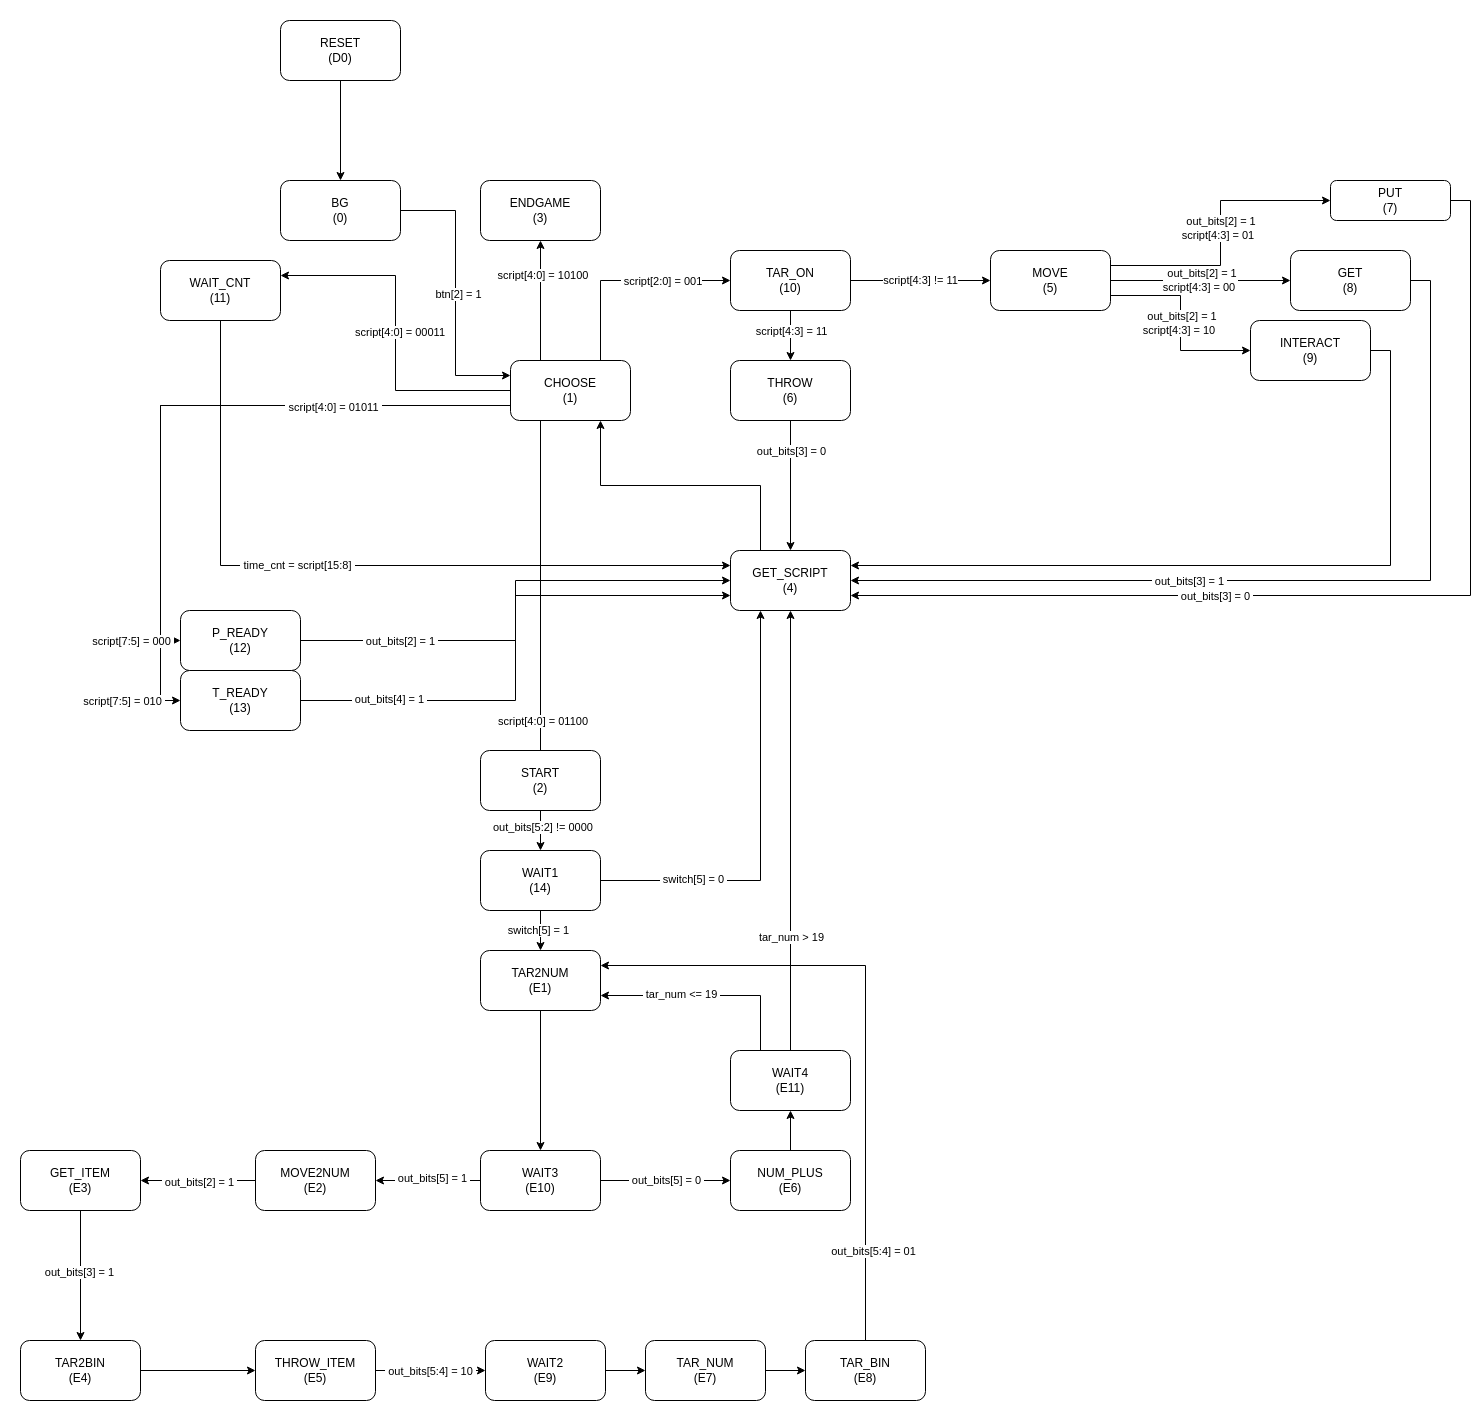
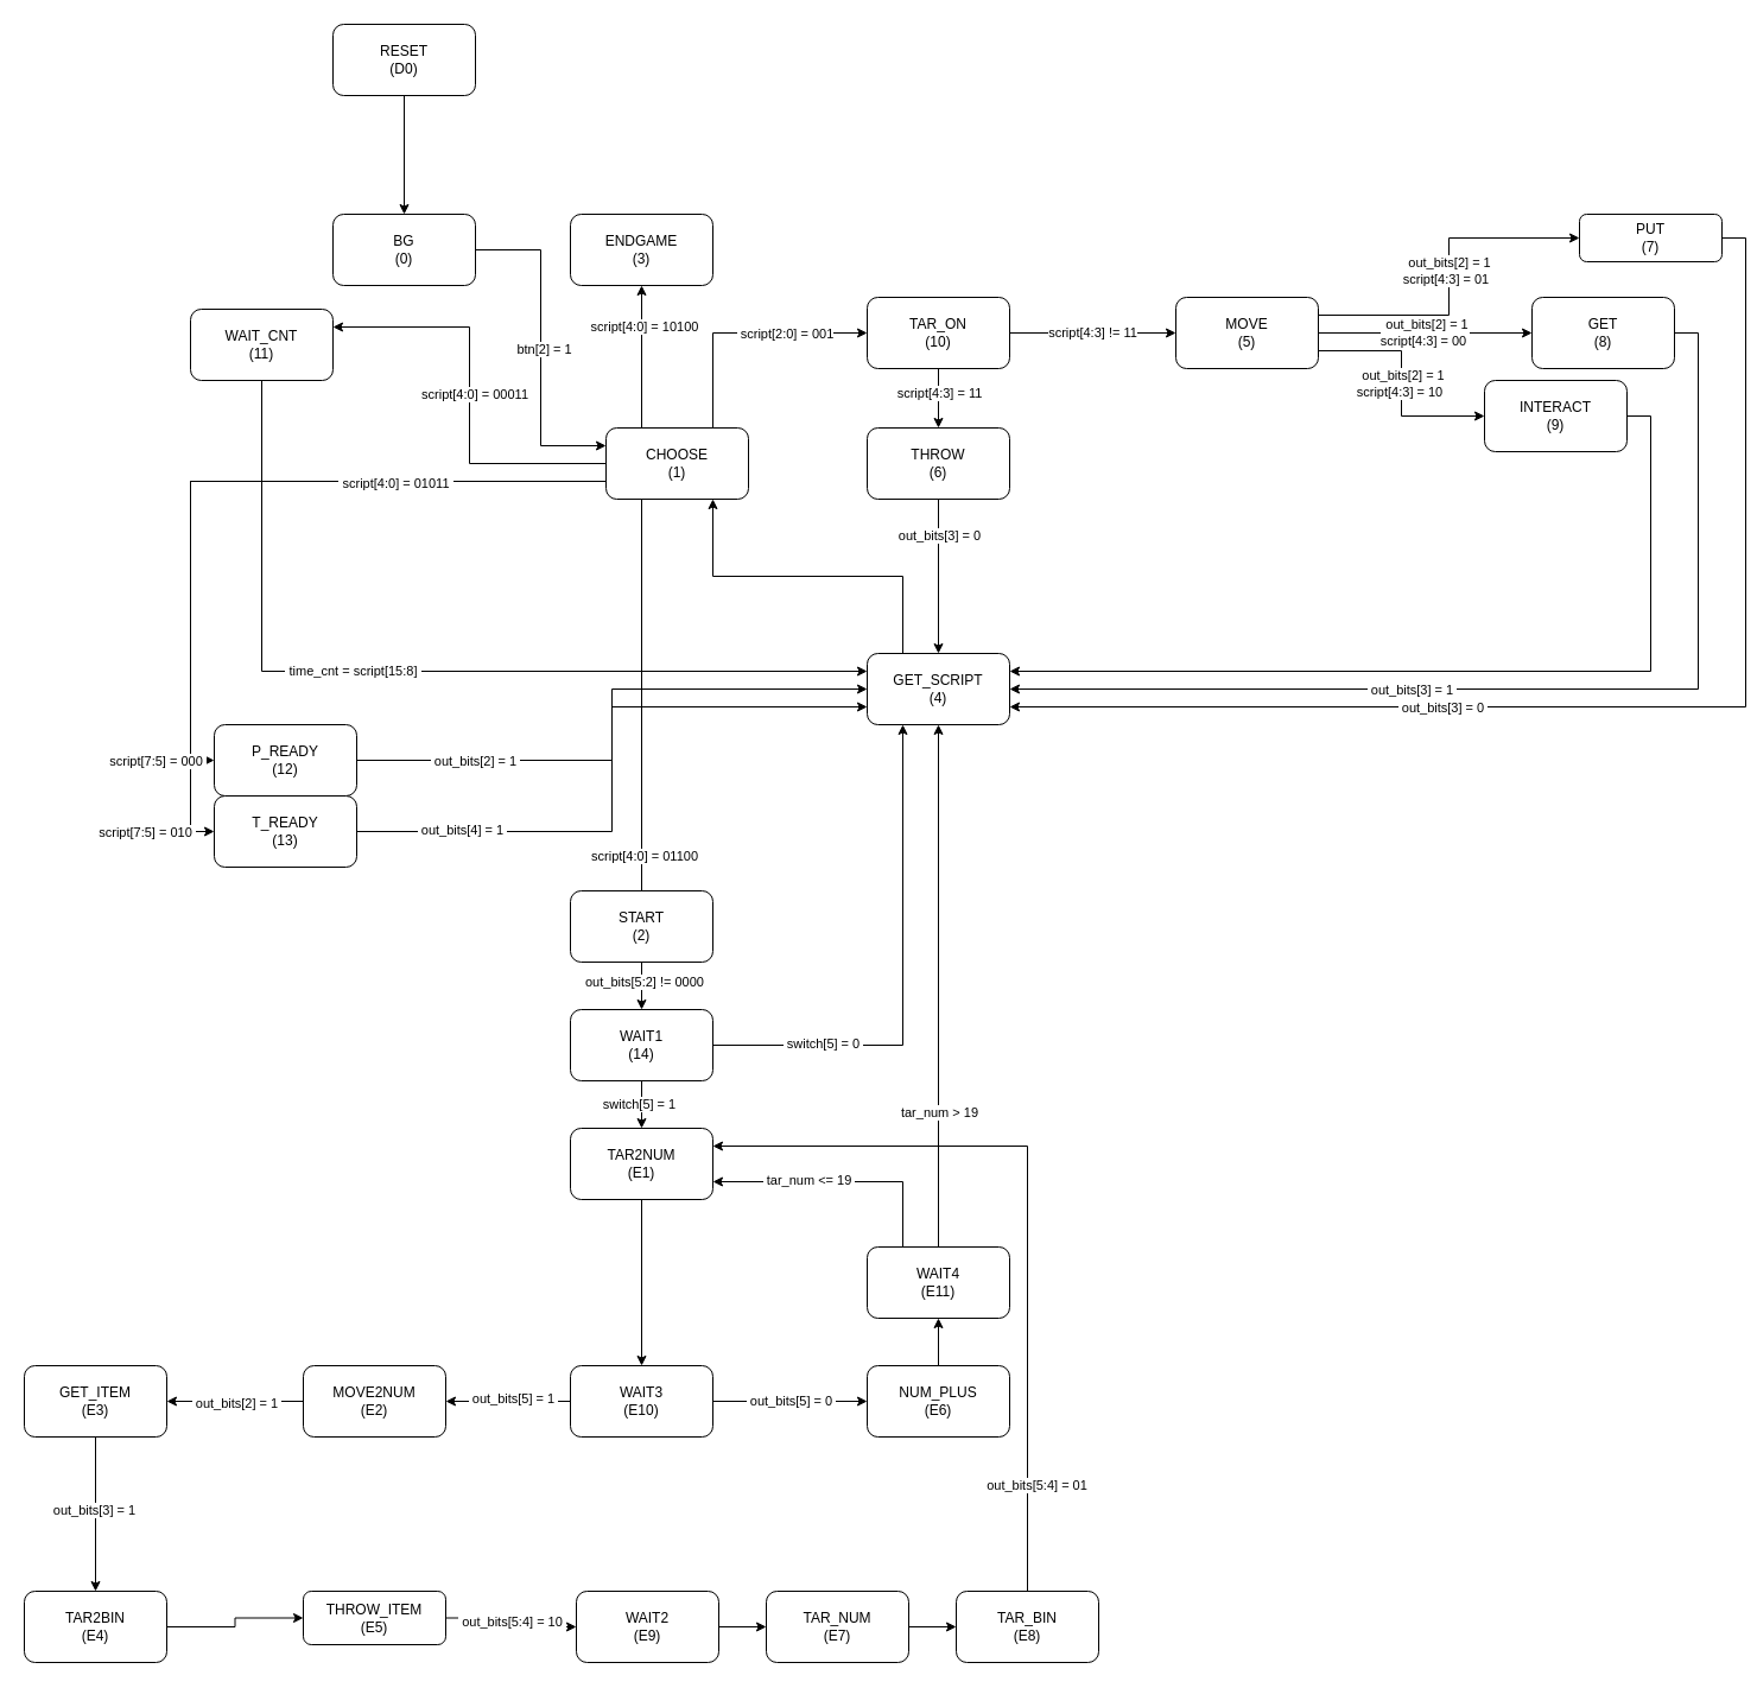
- <mxCell id="78" value="THROW_ITEM&lt;br&gt;(E5)" style="rounded=1;whiteSpace=wrap;html=1;" parent="1" vertex="1"><mxGeometry x="255" y="1340" width="120" height="60" as="geometry" /></mxCell>
+ <mxCell id="78" value="THROW_ITEM&lt;br&gt;(E5)" style="rounded=1;whiteSpace=wrap;html=1;" parent="1" vertex="1"><mxGeometry x="255" y="1340" width="120" height="45" as="geometry" /></mxCell>
